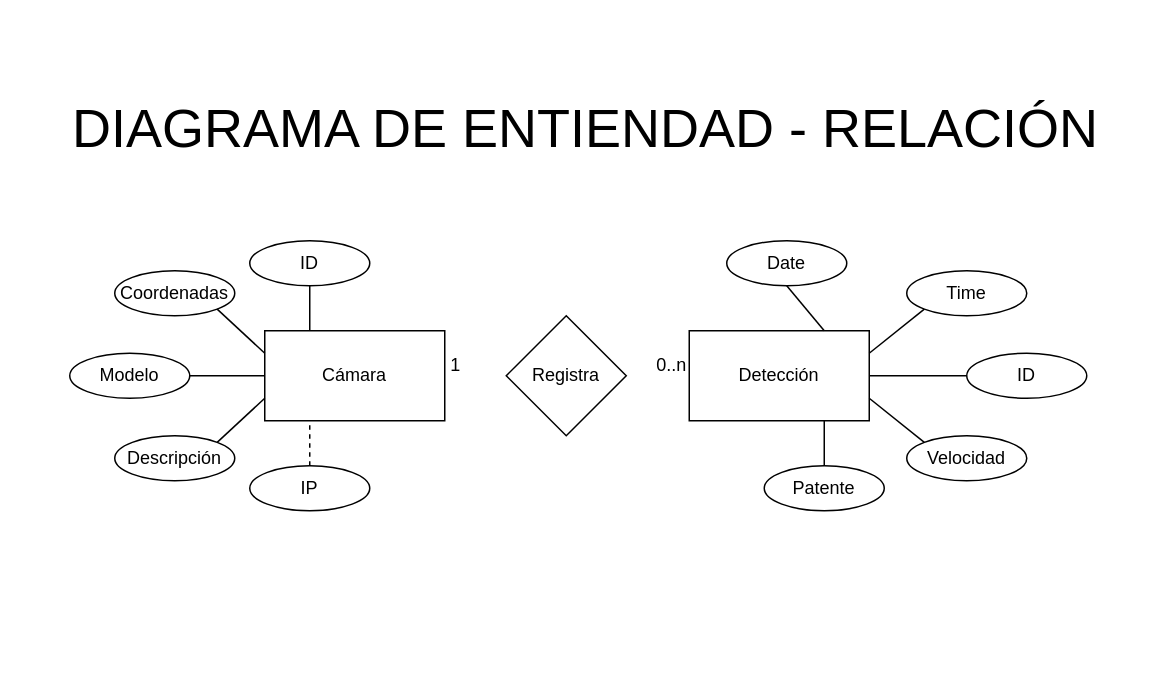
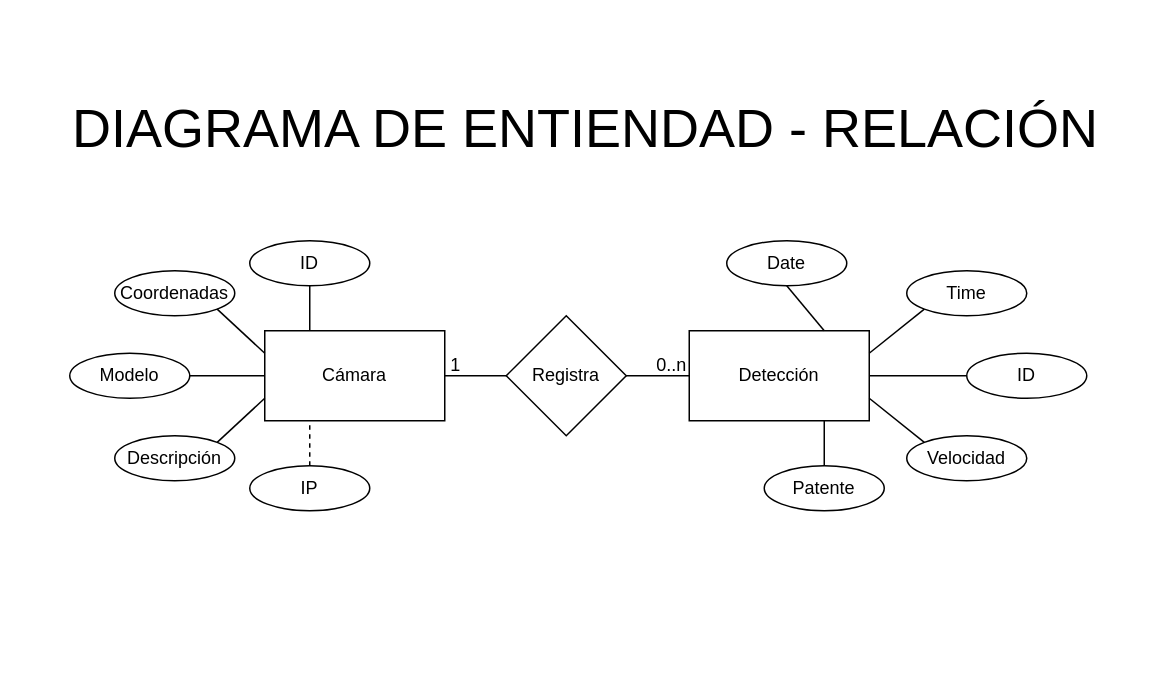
+ <mxCell id="22" value="" style="endArrow=none;html=1;rounded=0;exitX=1;exitY=0.5;exitDx=0;exitDy=0;entryX=0;entryY=0.5;entryDx=0;entryDy=0;" edge="1" parent="1" source="2" target="8"><mxGeometry width="50" height="50" relative="1" as="geometry"><mxPoint x="517" y="420" as="sourcePoint" /><mxPoint x="567" y="370" as="targetPoint" /></mxGeometry></mxCell>
